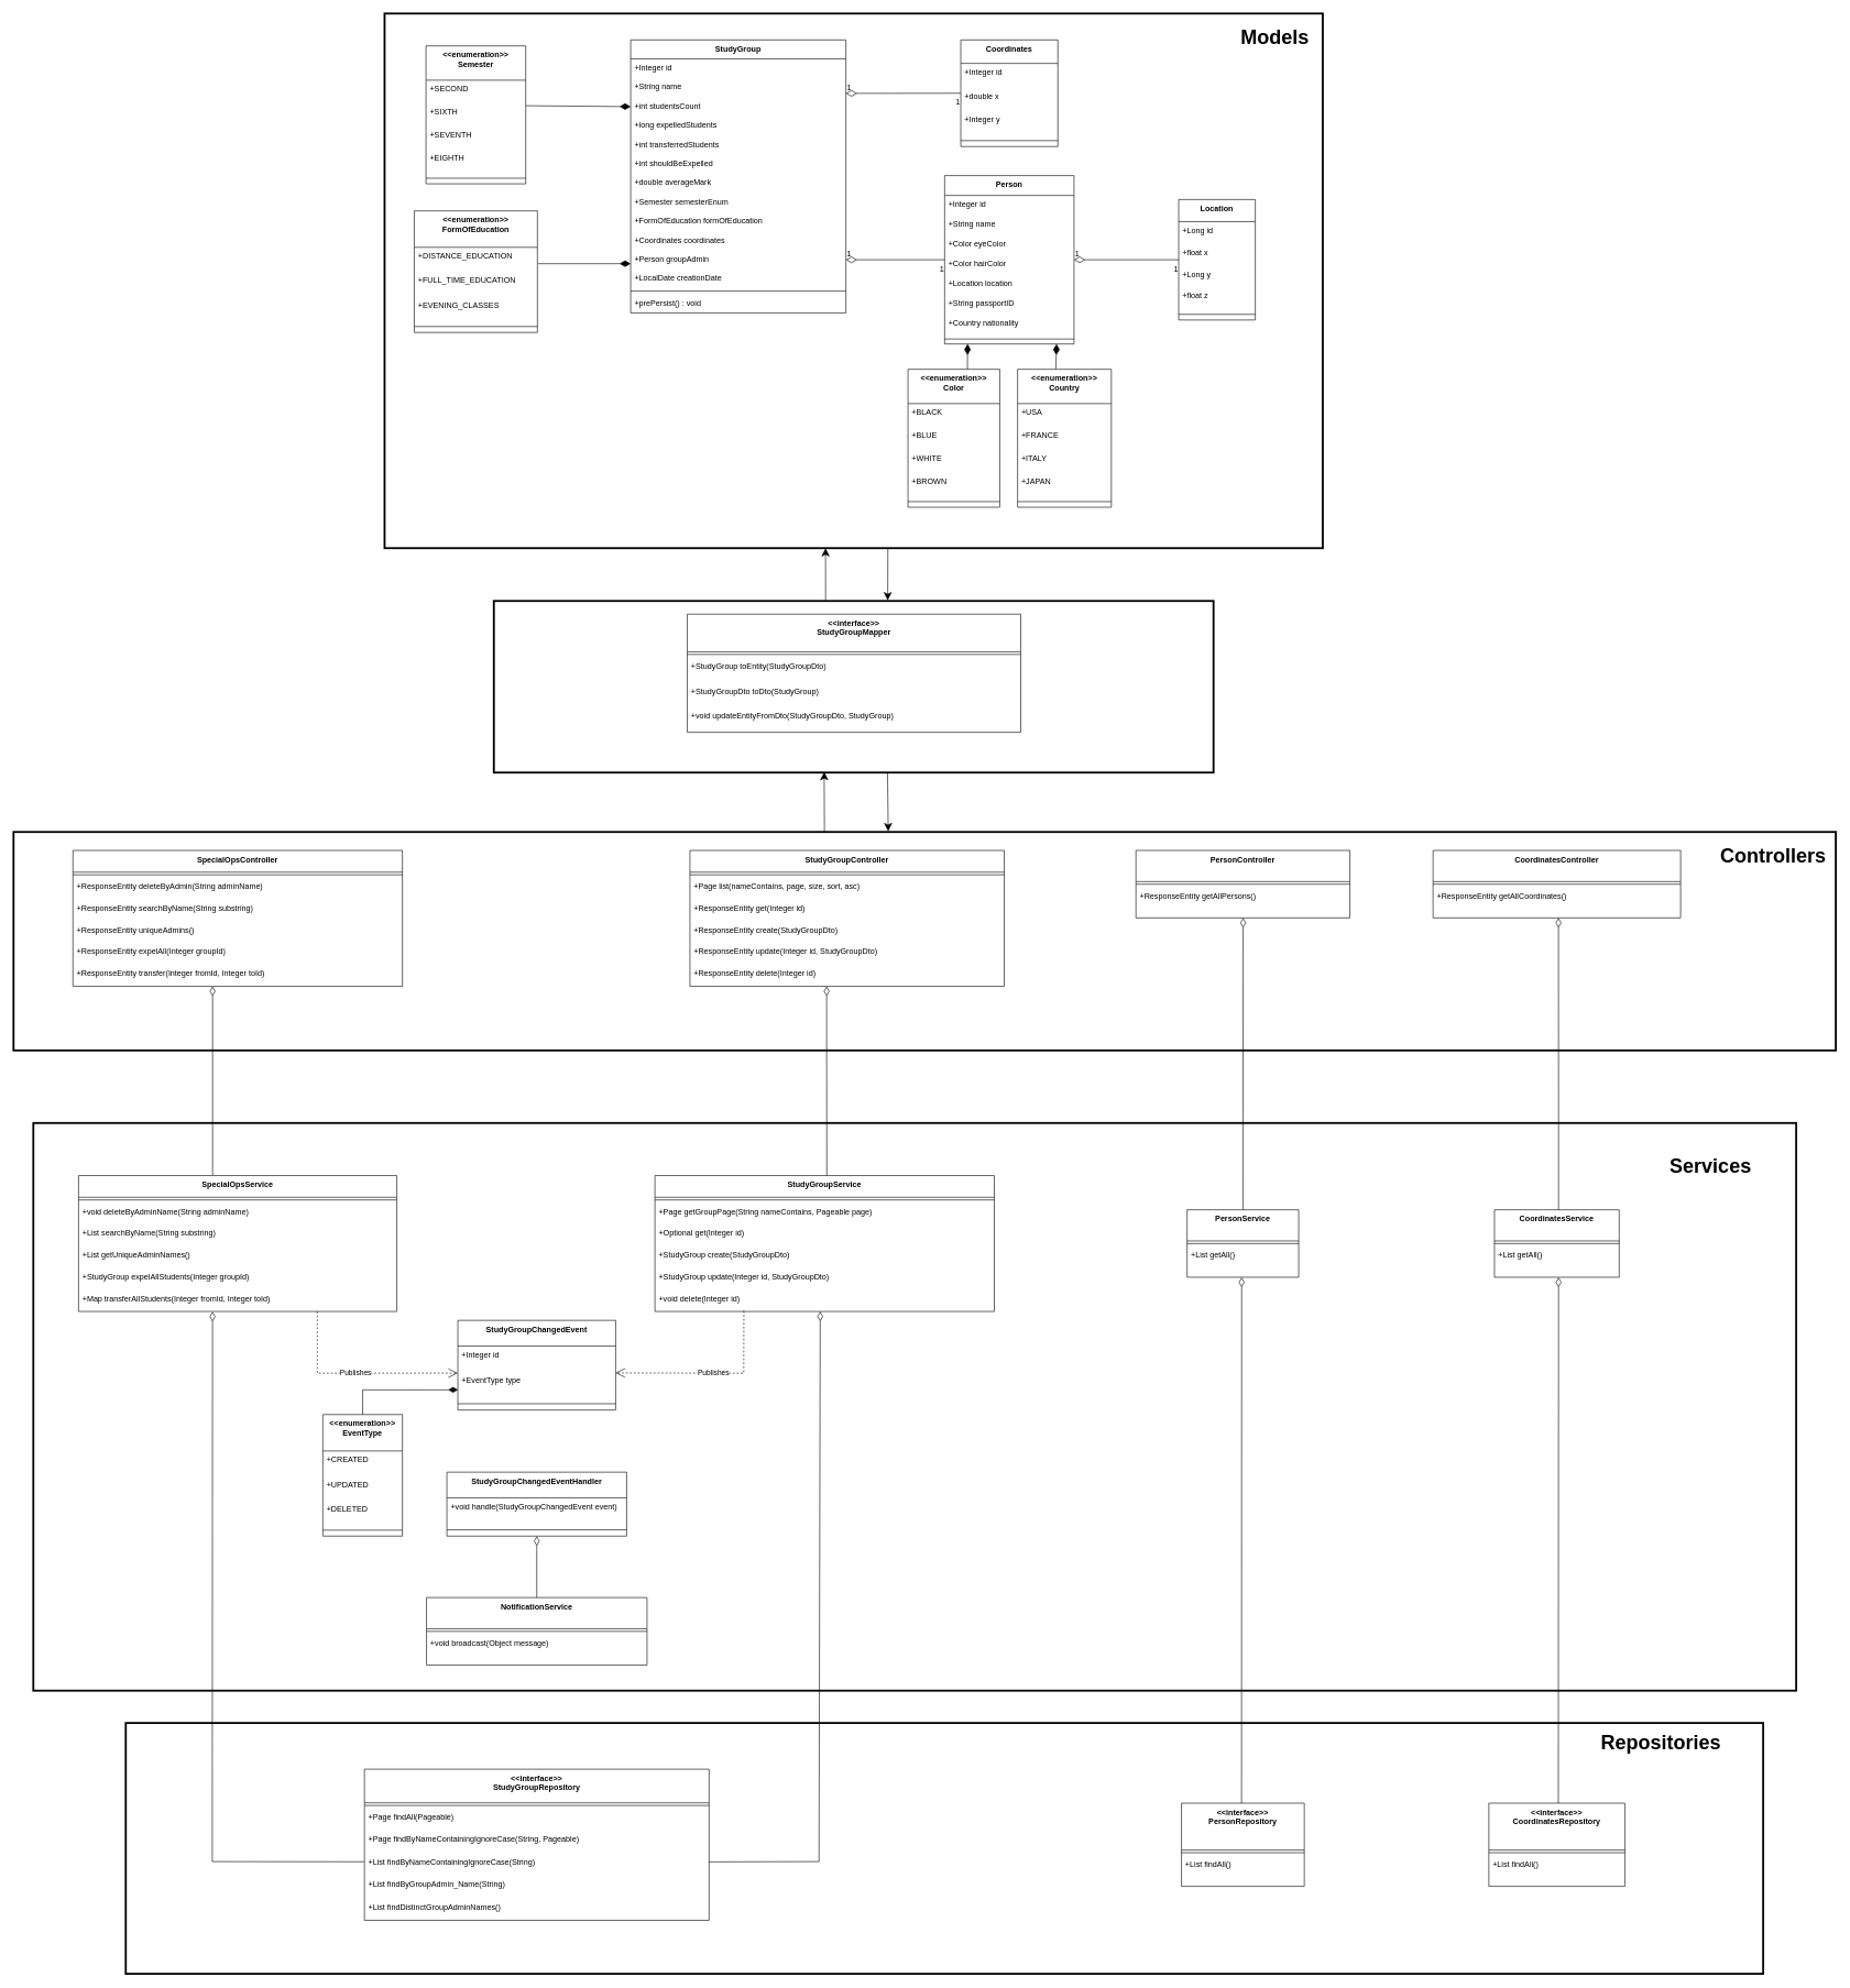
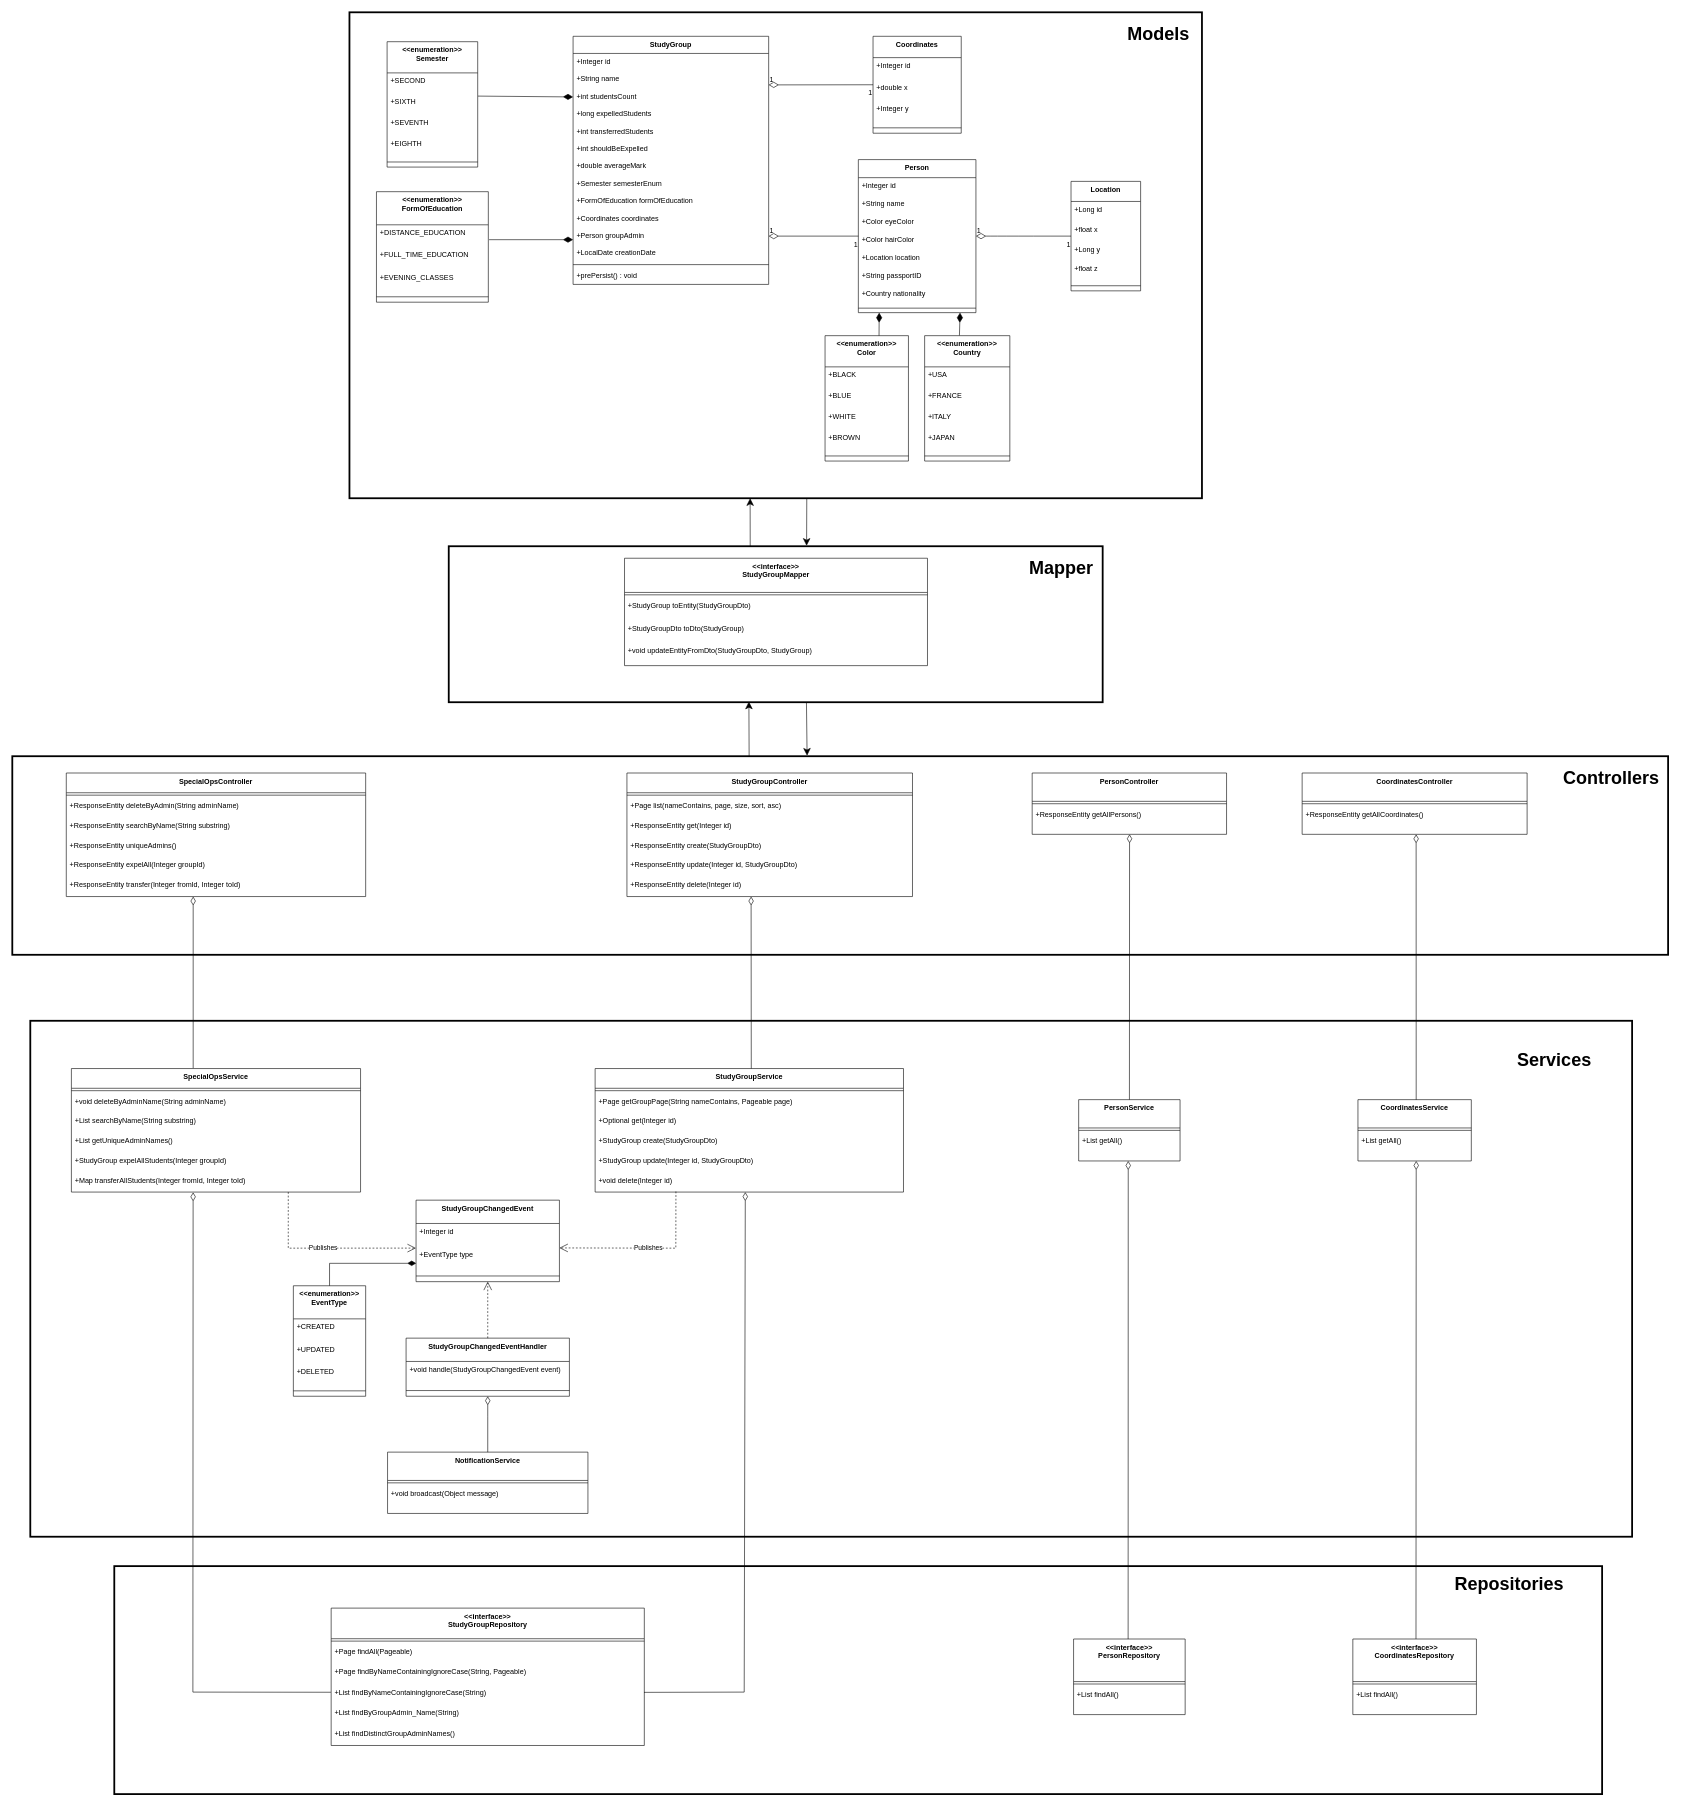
+ <mxCell id="172" value="Mapper" style="text;html=1;align=center;verticalAlign=middle;resizable=0;points=[];autosize=1;strokeColor=none;fillColor=none;fontSize=30;fontStyle=1" vertex="1" parent="1"><mxGeometry x="1702.5" y="920" width="130" height="50" as="geometry" /></mxCell>
+ <mxCell id="161" value="" style="endArrow=open;endSize=12;dashed=1;html=1;rounded=0;exitX=0.5;exitY=0;exitDx=0;exitDy=0;entryX=0.5;entryY=1;entryDx=0;entryDy=0;" edge="1" parent="1" source="148" target="42"><mxGeometry x="-0.381" y="1" width="160" relative="1" as="geometry"><mxPoint x="1789.5" y="2070" as="sourcePoint" /><mxPoint x="1321.5" y="2642" as="targetPoint" /><Array as="points" /><mxPoint as="offset" /></mxGeometry></mxCell>
